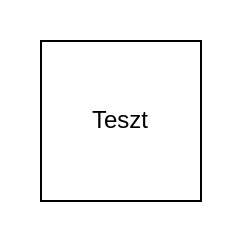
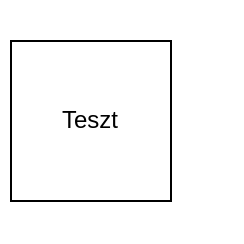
- <mxCell id="2" value="Teszt" style="whiteSpace=wrap;html=1;aspect=fixed;" vertex="1" parent="1"><mxGeometry x="20" y="20" width="80" height="80" as="geometry" /></mxCell>
+ <mxCell id="2" value="Teszt" style="whiteSpace=wrap;html=1;aspect=fixed;" vertex="1" parent="1"><mxGeometry x="5" y="20" width="80" height="80" as="geometry" /></mxCell>
